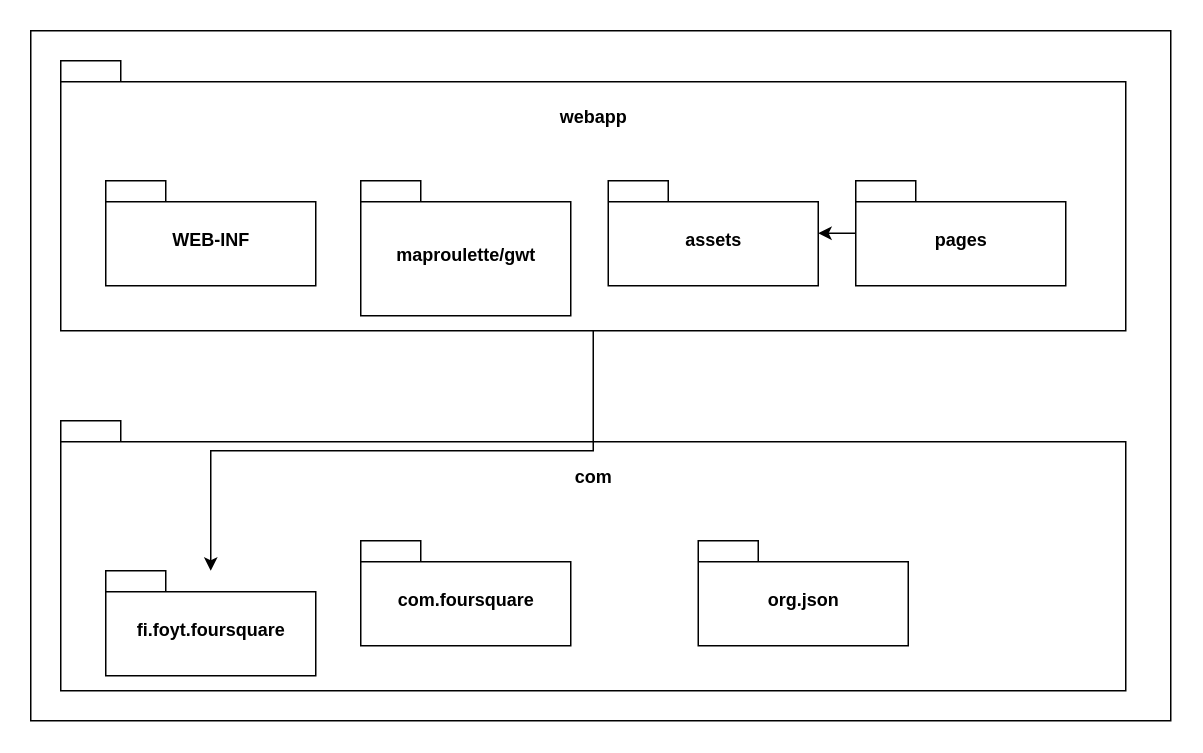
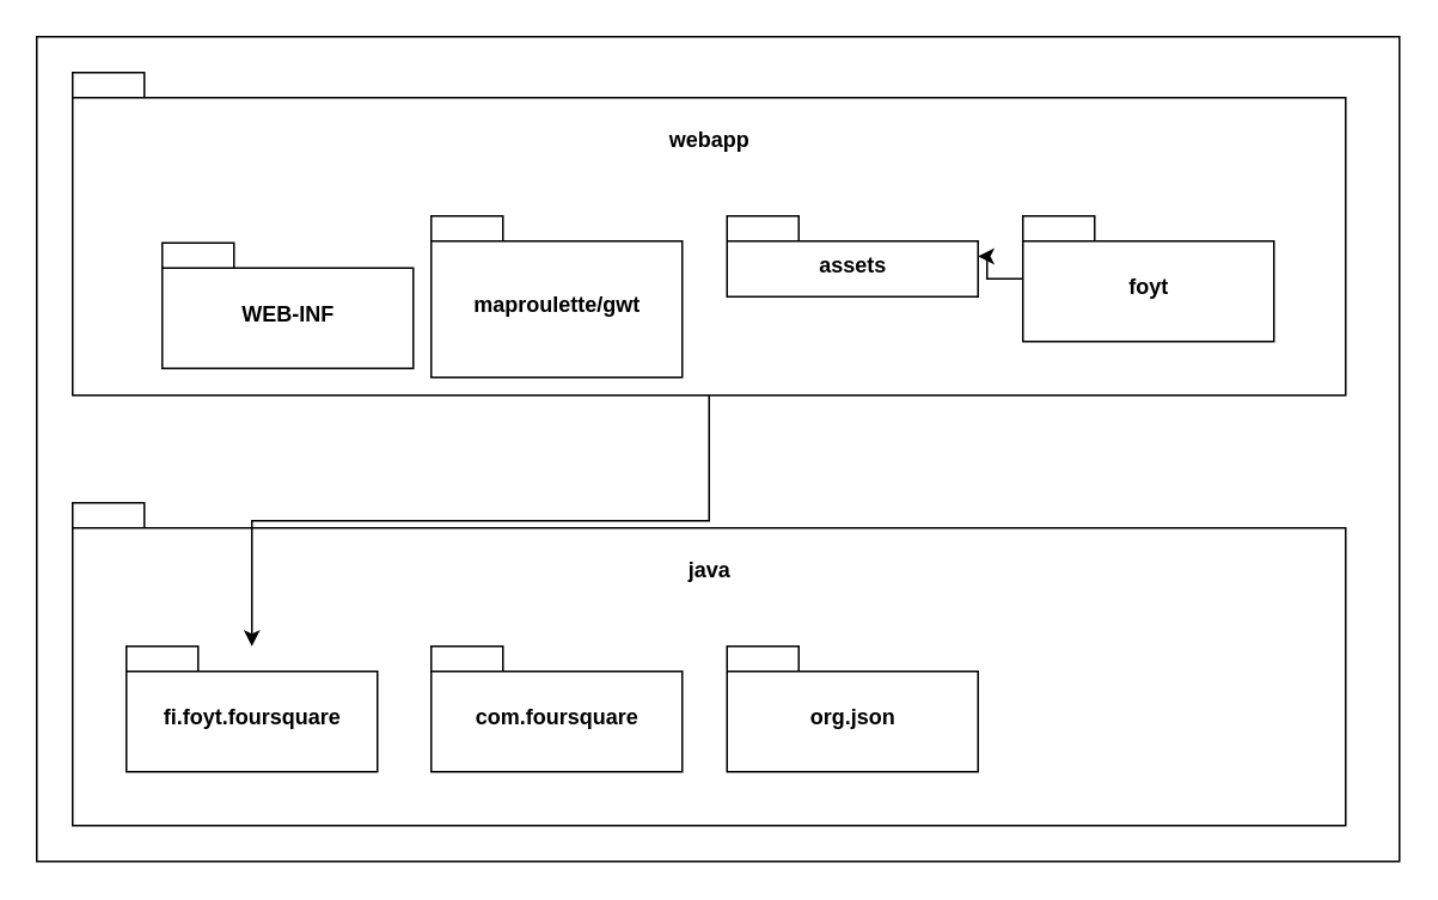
- <mxCell id="5" value="WEB-INF" style="shape=folder;fontStyle=1;spacingTop=10;tabWidth=40;tabHeight=14;tabPosition=left;html=1;" parent="2" vertex="1"><mxGeometry x="30" y="80" width="140" height="70" as="geometry" /></mxCell>
+ <mxCell id="5" value="WEB-INF" style="shape=folder;fontStyle=1;spacingTop=10;tabWidth=40;tabHeight=14;tabPosition=left;html=1;" parent="2" vertex="1"><mxGeometry x="50" y="95" width="140" height="70" as="geometry" /></mxCell>
- <mxCell id="8" value="assets" style="shape=folder;fontStyle=1;spacingTop=10;tabWidth=40;tabHeight=14;tabPosition=left;html=1;" parent="2" vertex="1"><mxGeometry x="365" y="80" width="140" height="70" as="geometry" /></mxCell>
+ <mxCell id="8" value="assets" style="shape=folder;fontStyle=1;spacingTop=10;tabWidth=40;tabHeight=14;tabPosition=left;html=1;" parent="2" vertex="1"><mxGeometry x="365" y="80" width="140" height="45" as="geometry" /></mxCell>
- <mxCell id="7" value="pages" style="shape=folder;fontStyle=1;spacingTop=10;tabWidth=40;tabHeight=14;tabPosition=left;html=1;" parent="2" vertex="1"><mxGeometry x="530" y="80" width="140" height="70" as="geometry" /></mxCell>
+ <mxCell id="7" value="foyt" style="shape=folder;fontStyle=1;spacingTop=10;tabWidth=40;tabHeight=14;tabPosition=left;html=1;" parent="2" vertex="1"><mxGeometry x="530" y="80" width="140" height="70" as="geometry" /></mxCell>
- <mxCell id="10" value="com&lt;br&gt;&lt;br&gt;&lt;br&gt;&lt;br&gt;&lt;br&gt;&lt;br&gt;&lt;br&gt;&lt;br&gt;&lt;br&gt;" style="shape=folder;fontStyle=1;spacingTop=10;tabWidth=40;tabHeight=14;tabPosition=left;html=1;" parent="2" vertex="1"><mxGeometry y="240" width="710" height="180" as="geometry" /></mxCell>
+ <mxCell id="10" value="java&lt;br&gt;&lt;br&gt;&lt;br&gt;&lt;br&gt;&lt;br&gt;&lt;br&gt;&lt;br&gt;&lt;br&gt;&lt;br&gt;" style="shape=folder;fontStyle=1;spacingTop=10;tabWidth=40;tabHeight=14;tabPosition=left;html=1;" parent="2" vertex="1"><mxGeometry y="240" width="710" height="180" as="geometry" /></mxCell>
- <mxCell id="14" value="org.json" style="shape=folder;fontStyle=1;spacingTop=10;tabWidth=40;tabHeight=14;tabPosition=left;html=1;" parent="2" vertex="1"><mxGeometry x="425" y="320" width="140" height="70" as="geometry" /></mxCell>
+ <mxCell id="14" value="org.json" style="shape=folder;fontStyle=1;spacingTop=10;tabWidth=40;tabHeight=14;tabPosition=left;html=1;" parent="2" vertex="1"><mxGeometry x="365" y="320" width="140" height="70" as="geometry" /></mxCell>
- <mxCell id="12" value="fi.foyt.foursquare" style="shape=folder;fontStyle=1;spacingTop=10;tabWidth=40;tabHeight=14;tabPosition=left;html=1;" parent="2" vertex="1"><mxGeometry x="30" y="340" width="140" height="70" as="geometry" /></mxCell>
+ <mxCell id="12" value="fi.foyt.foursquare" style="shape=folder;fontStyle=1;spacingTop=10;tabWidth=40;tabHeight=14;tabPosition=left;html=1;" parent="2" vertex="1"><mxGeometry x="30" y="320" width="140" height="70" as="geometry" /></mxCell>
